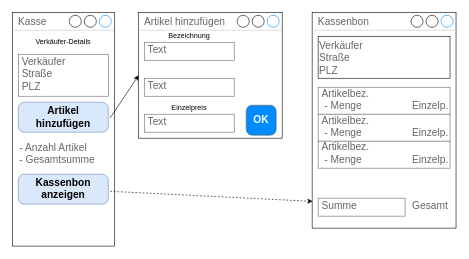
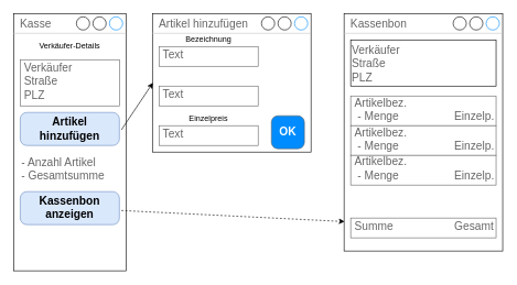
- <mxCell id="19" value="Summe&lt;span style=&quot;white-space: pre&quot;&gt;&#09;&lt;/span&gt;&lt;span style=&quot;white-space: pre&quot;&gt;&#09;&lt;/span&gt;&lt;span style=&quot;white-space: pre&quot;&gt;&#09;&lt;/span&gt;Gesamt" style="strokeWidth=1;shadow=0;dashed=0;align=center;html=1;shape=mxgraph.mockup.text.textBox;fontColor=#666666;align=left;fontSize=17;spacingLeft=4;spacingTop=-3;strokeColor=#666666;mainText=" vertex="1" parent="1"><mxGeometry x="530" y="330" width="145" height="30" as="geometry" /></mxCell>
+ <mxCell id="19" value="Summe&lt;span style=&quot;white-space: pre&quot;&gt;&#09;&lt;/span&gt;&lt;span style=&quot;white-space: pre&quot;&gt;&#09;&lt;/span&gt;&lt;span style=&quot;white-space: pre&quot;&gt;&#09;&lt;/span&gt;Gesamt" style="strokeWidth=1;shadow=0;dashed=0;align=center;html=1;shape=mxgraph.mockup.text.textBox;fontColor=#666666;align=left;fontSize=17;spacingLeft=4;spacingTop=-3;strokeColor=#666666;mainText=" vertex="1" parent="1"><mxGeometry x="530" y="330" width="220" height="30" as="geometry" /></mxCell>
